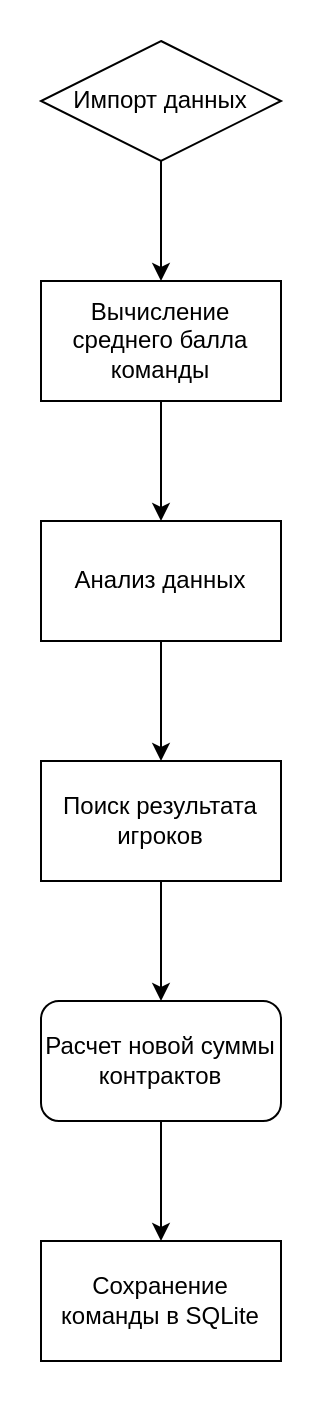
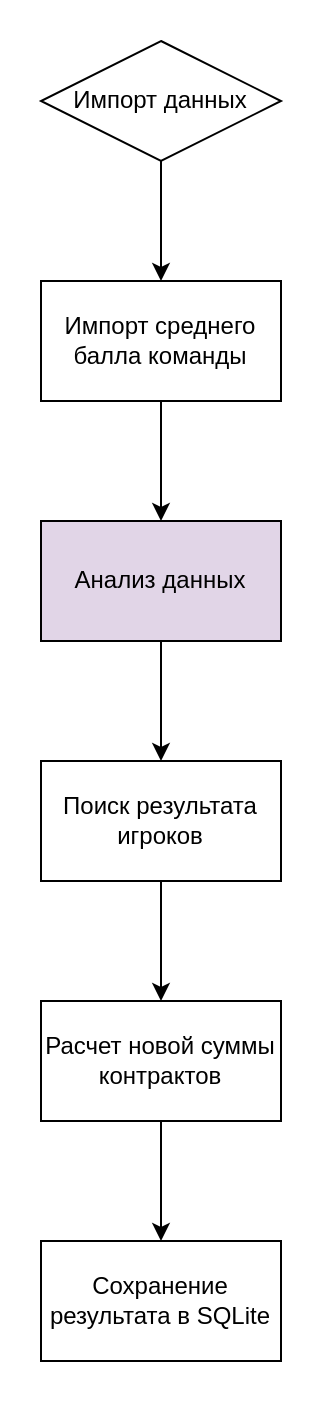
- <mxCell id="5" value="Вычисление среднего балла команды" style="rounded=0;whiteSpace=wrap;html=1;" vertex="1" parent="1"><mxGeometry x="20" y="140" width="120" height="60" as="geometry" /></mxCell>
+ <mxCell id="5" value="Импорт среднего балла команды" style="rounded=0;whiteSpace=wrap;html=1;" vertex="1" parent="1"><mxGeometry x="20" y="140" width="120" height="60" as="geometry" /></mxCell>
- <mxCell id="7" value="Анализ данных" style="whiteSpace=wrap;html=1;rounded=0;" vertex="1" parent="1"><mxGeometry x="20" y="260" width="120" height="60" as="geometry" /></mxCell>
+ <mxCell id="7" value="Анализ данных" style="whiteSpace=wrap;html=1;rounded=0;fillColor=#e1d5e7;" vertex="1" parent="1"><mxGeometry x="20" y="260" width="120" height="60" as="geometry" /></mxCell>
- <mxCell id="11" value="Расчет новой суммы контрактов" style="whiteSpace=wrap;html=1;rounded=1;" vertex="1" parent="1"><mxGeometry x="20" y="500" width="120" height="60" as="geometry" /></mxCell>
+ <mxCell id="11" value="Расчет новой суммы контрактов" style="whiteSpace=wrap;html=1;rounded=0;" vertex="1" parent="1"><mxGeometry x="20" y="500" width="120" height="60" as="geometry" /></mxCell>
- <mxCell id="12" value="Сохранение команды в SQLite" style="whiteSpace=wrap;html=1;rounded=0;" vertex="1" parent="1"><mxGeometry x="20" y="620" width="120" height="60" as="geometry" /></mxCell>
+ <mxCell id="12" value="Сохранение результата в SQLite" style="whiteSpace=wrap;html=1;rounded=0;" vertex="1" parent="1"><mxGeometry x="20" y="620" width="120" height="60" as="geometry" /></mxCell>
